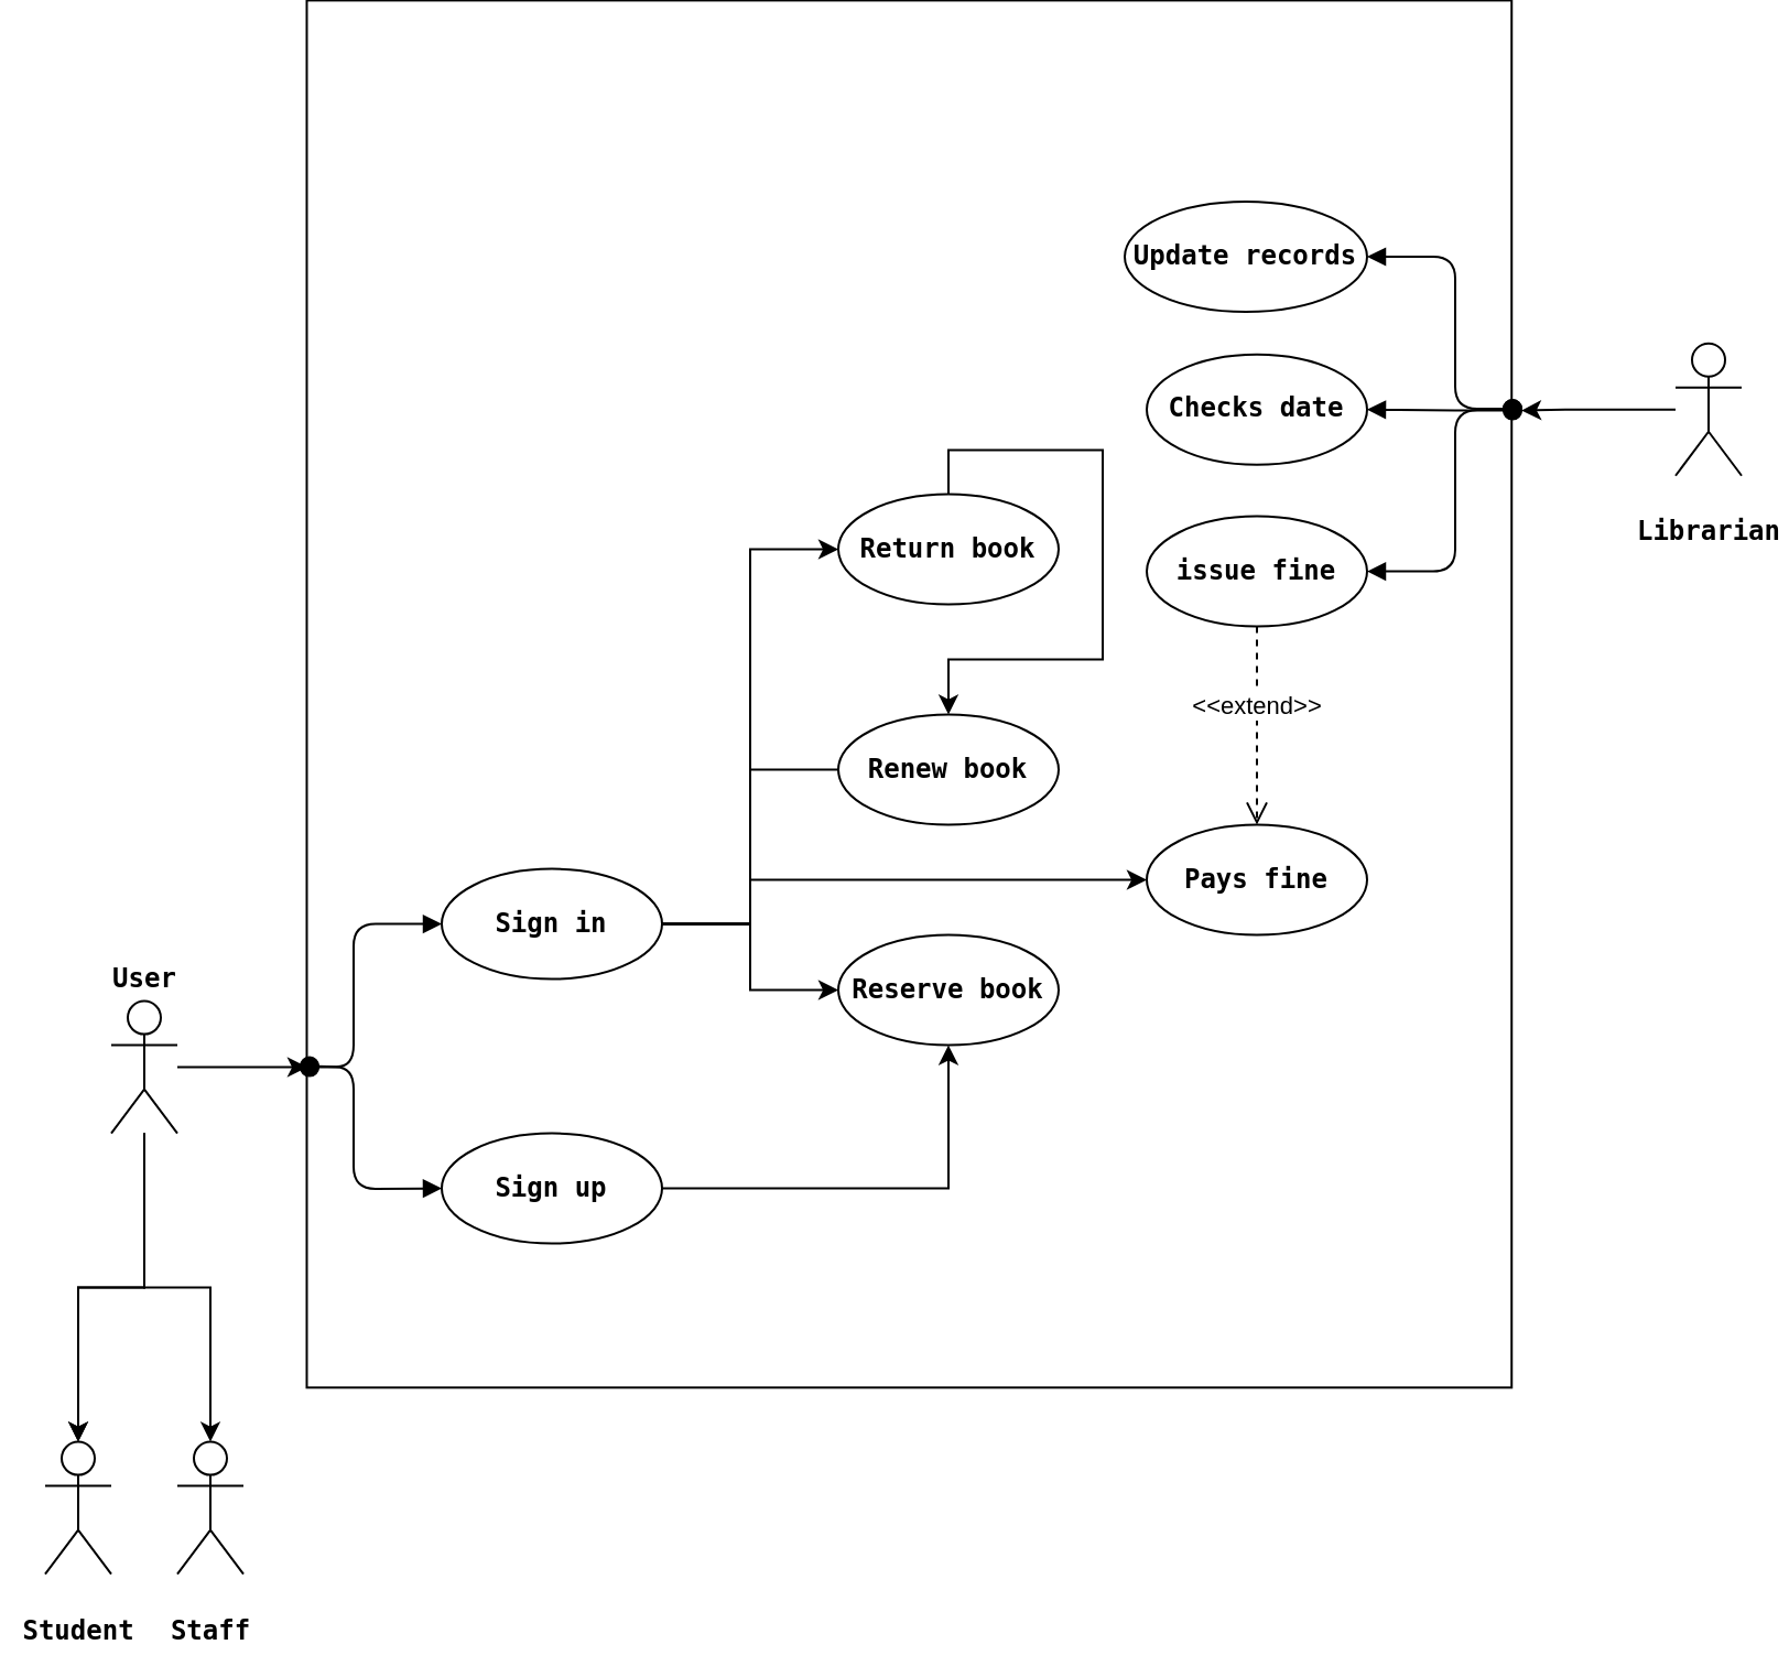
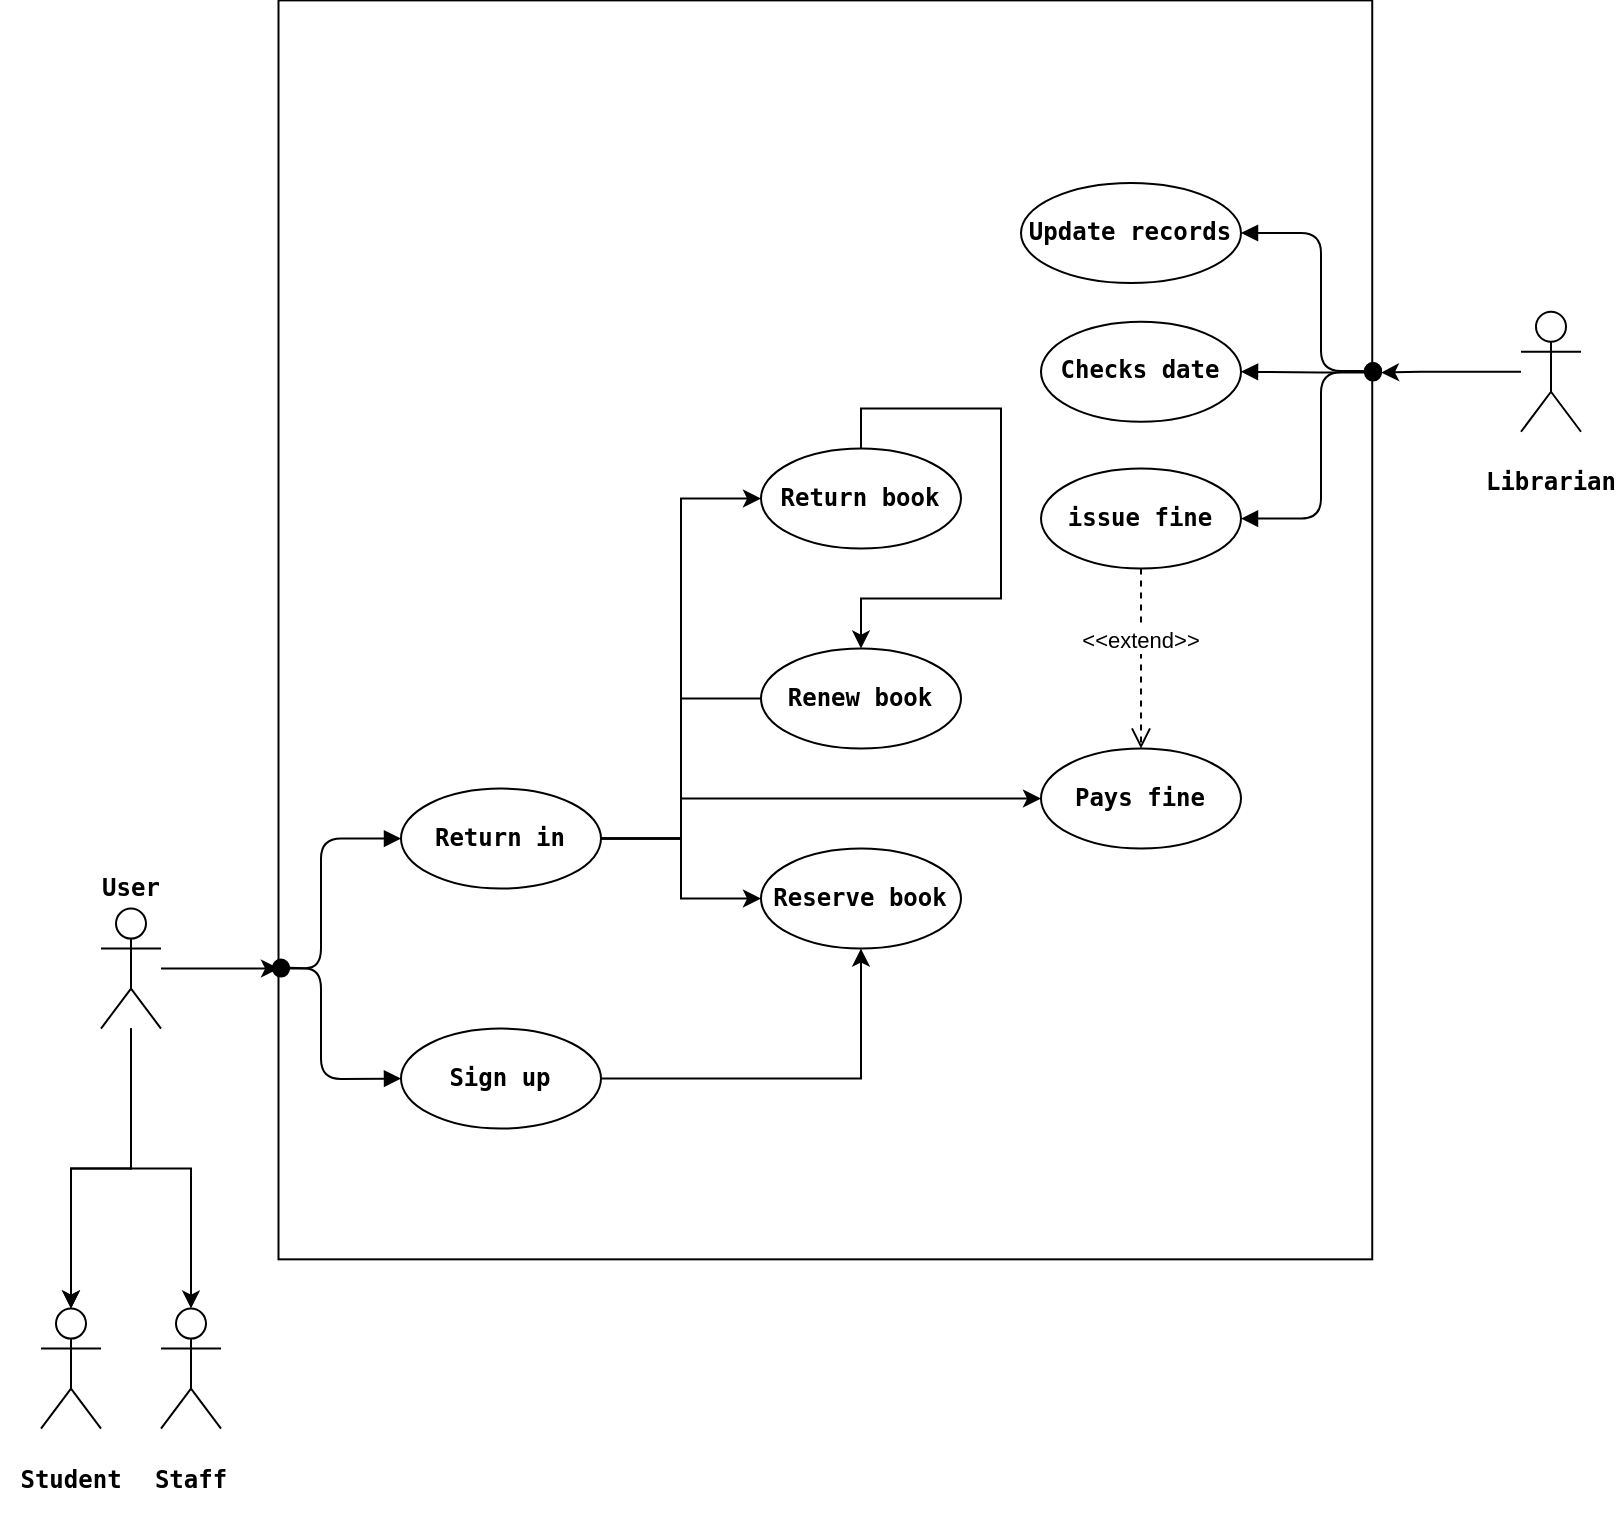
- <mxCell id="14" value="&lt;pre&gt;&lt;b&gt;Sign in&lt;/b&gt;&lt;/pre&gt;" style="ellipse;whiteSpace=wrap;html=1;" vertex="1" parent="1"><mxGeometry x="200" y="372.8" width="100" height="50" as="geometry" /></mxCell>
+ <mxCell id="14" value="&lt;pre&gt;&lt;b&gt;Return in&lt;/b&gt;&lt;/pre&gt;" style="ellipse;whiteSpace=wrap;html=1;" vertex="1" parent="1"><mxGeometry x="200" y="372.8" width="100" height="50" as="geometry" /></mxCell>
